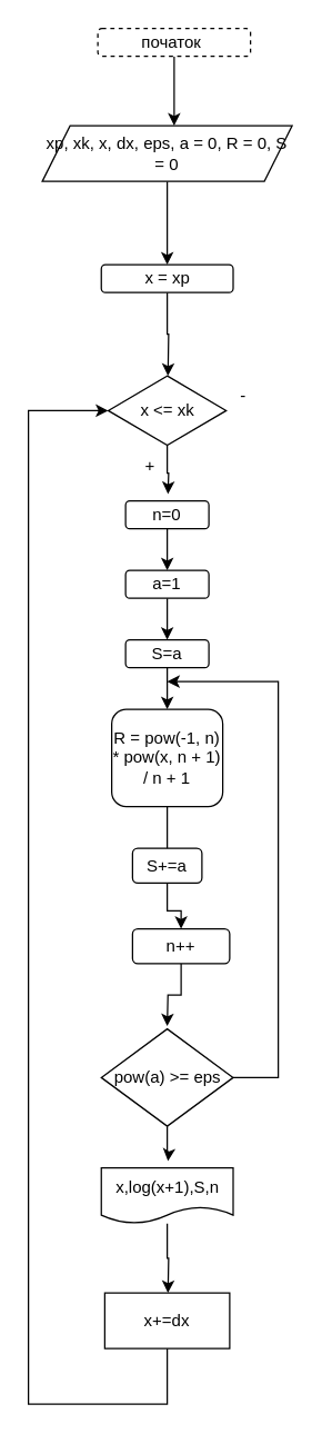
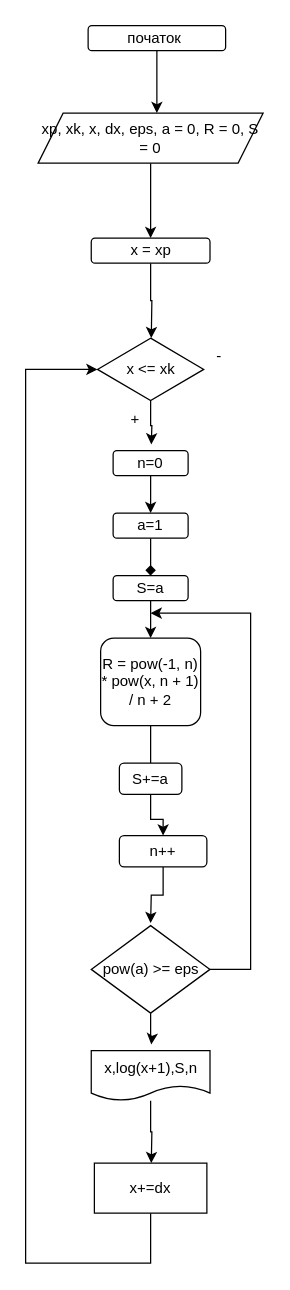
- <mxCell id="3" value="початок&amp;nbsp;" style="rounded=1;whiteSpace=wrap;html=1;dashed=1;" parent="1" vertex="1"><mxGeometry x="70" y="20" width="110" height="20" as="geometry" /></mxCell>
+ <mxCell id="3" value="початок&amp;nbsp;" style="rounded=1;whiteSpace=wrap;html=1;" parent="1" vertex="1"><mxGeometry x="70" y="20" width="110" height="20" as="geometry" /></mxCell>
- <mxCell id="13" style="edgeStyle=orthogonalEdgeStyle;rounded=0;orthogonalLoop=1;jettySize=auto;html=1;" parent="1" source="14" target="16" edge="1"><mxGeometry relative="1" as="geometry" /></mxCell>
+ <mxCell id="13" style="edgeStyle=orthogonalEdgeStyle;rounded=0;orthogonalLoop=1;jettySize=auto;html=1;endArrow=diamond;" parent="1" source="14" target="16" edge="1"><mxGeometry relative="1" as="geometry" /></mxCell>
- <mxCell id="18" value="R = pow(-1, n) * pow(x, n + 1) / n + 1" style="rounded=1;whiteSpace=wrap;html=1;" parent="1" vertex="1"><mxGeometry x="80" y="510" width="80" height="70" as="geometry" /></mxCell>
+ <mxCell id="18" value="R = pow(-1, n) * pow(x, n + 1) / n + 2" style="rounded=1;whiteSpace=wrap;html=1;" parent="1" vertex="1"><mxGeometry x="80" y="510" width="80" height="70" as="geometry" /></mxCell>
